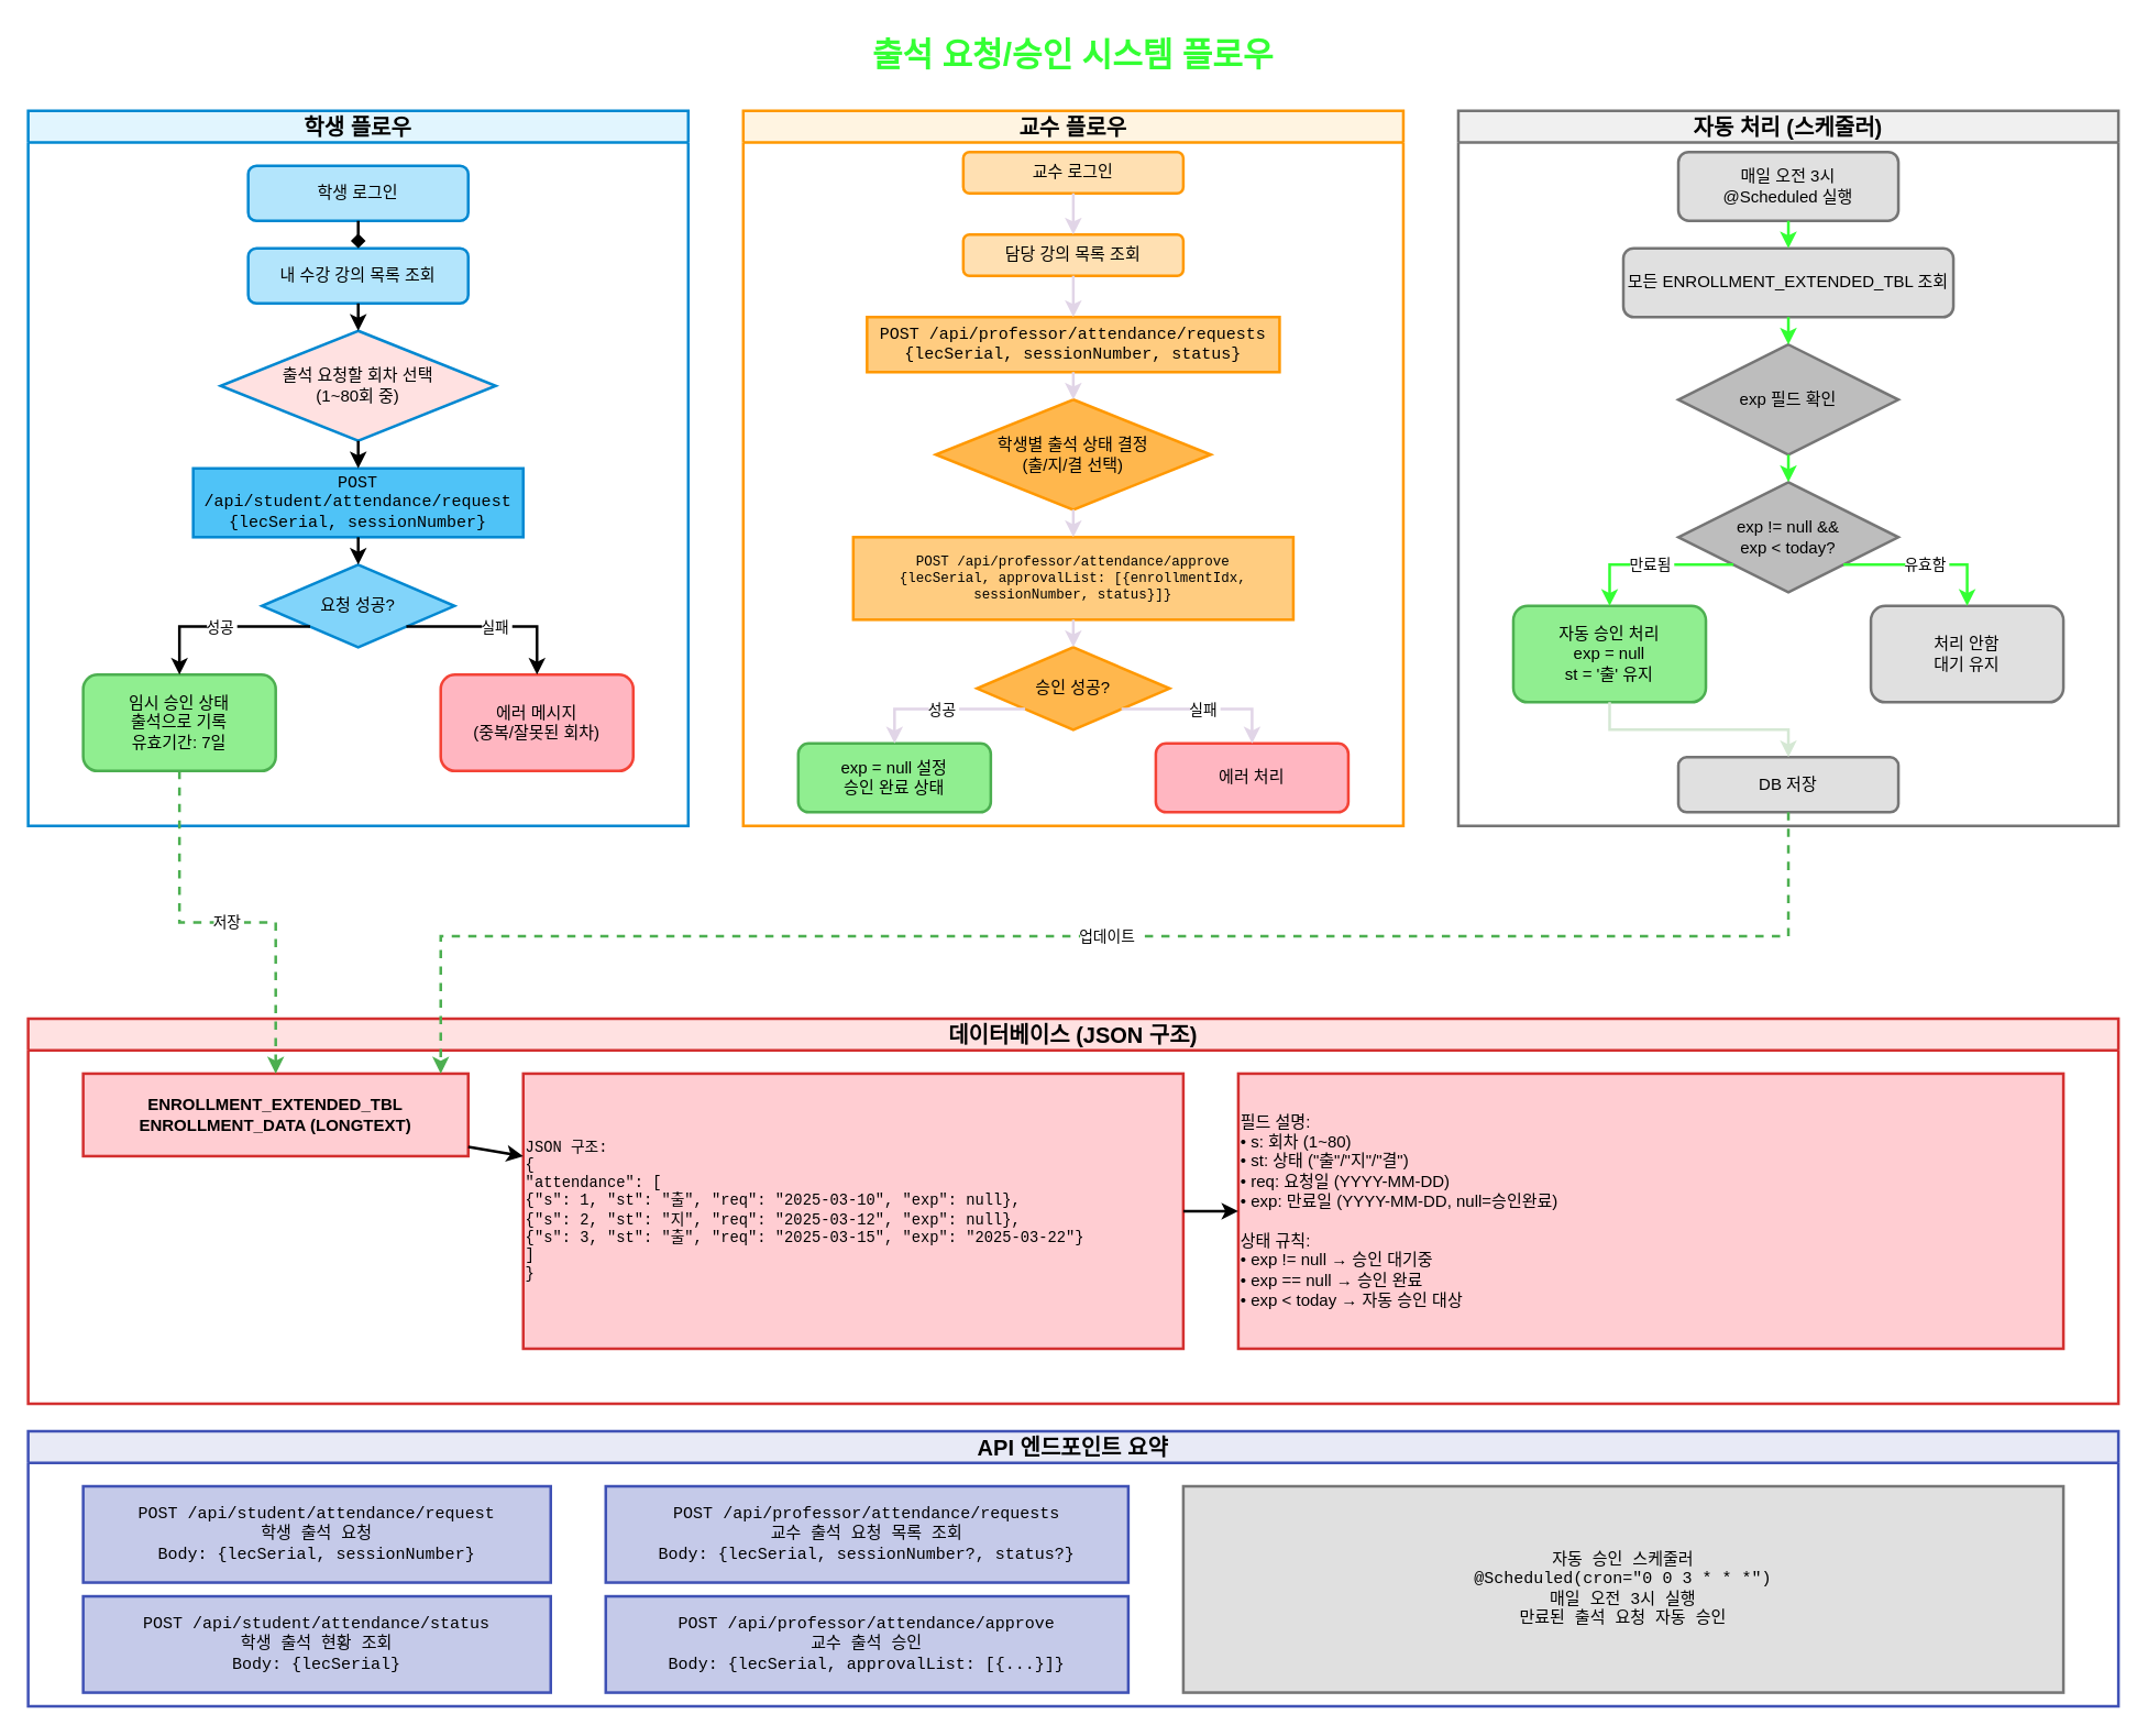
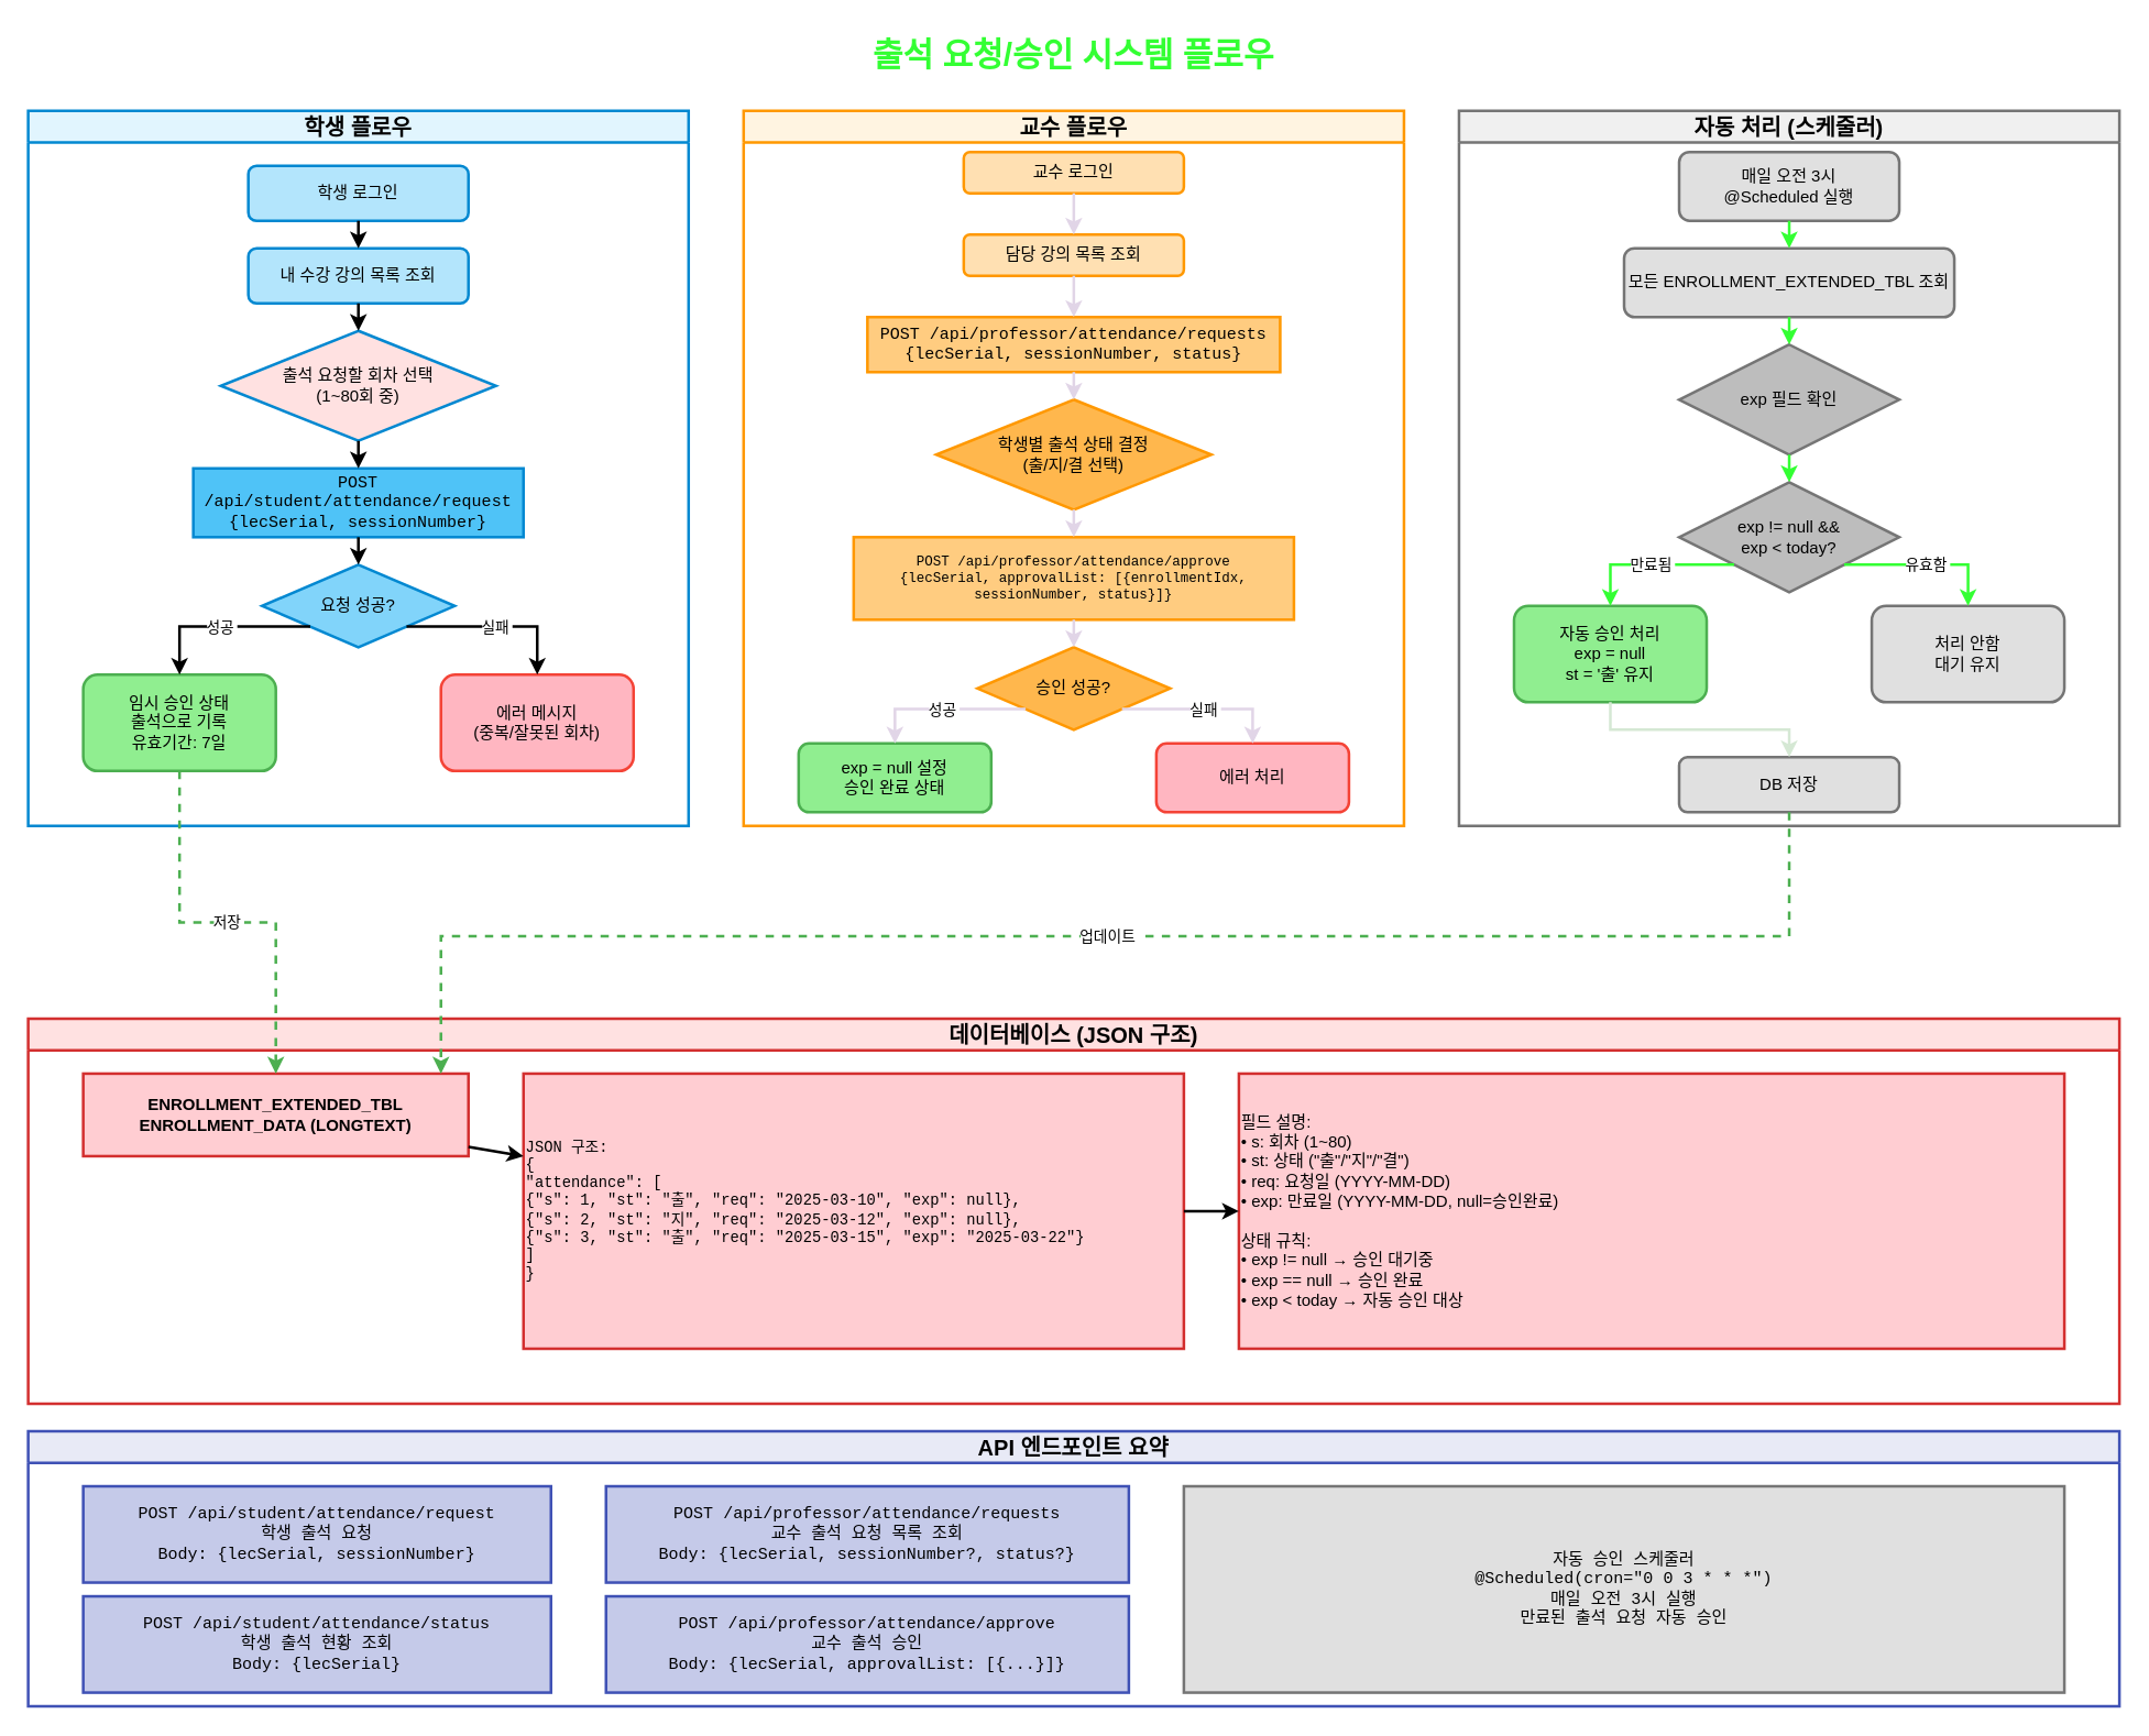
- <mxCell id="11" style="strokeWidth=2;strokeColor=light-dark(#000000,#FF0000);endArrow=diamond;" parent="3" source="4" target="5" edge="1"><mxGeometry relative="1" as="geometry" /></mxCell>
+ <mxCell id="11" style="strokeWidth=2;strokeColor=light-dark(#000000,#FF0000);" parent="3" source="4" target="5" edge="1"><mxGeometry relative="1" as="geometry" /></mxCell>
